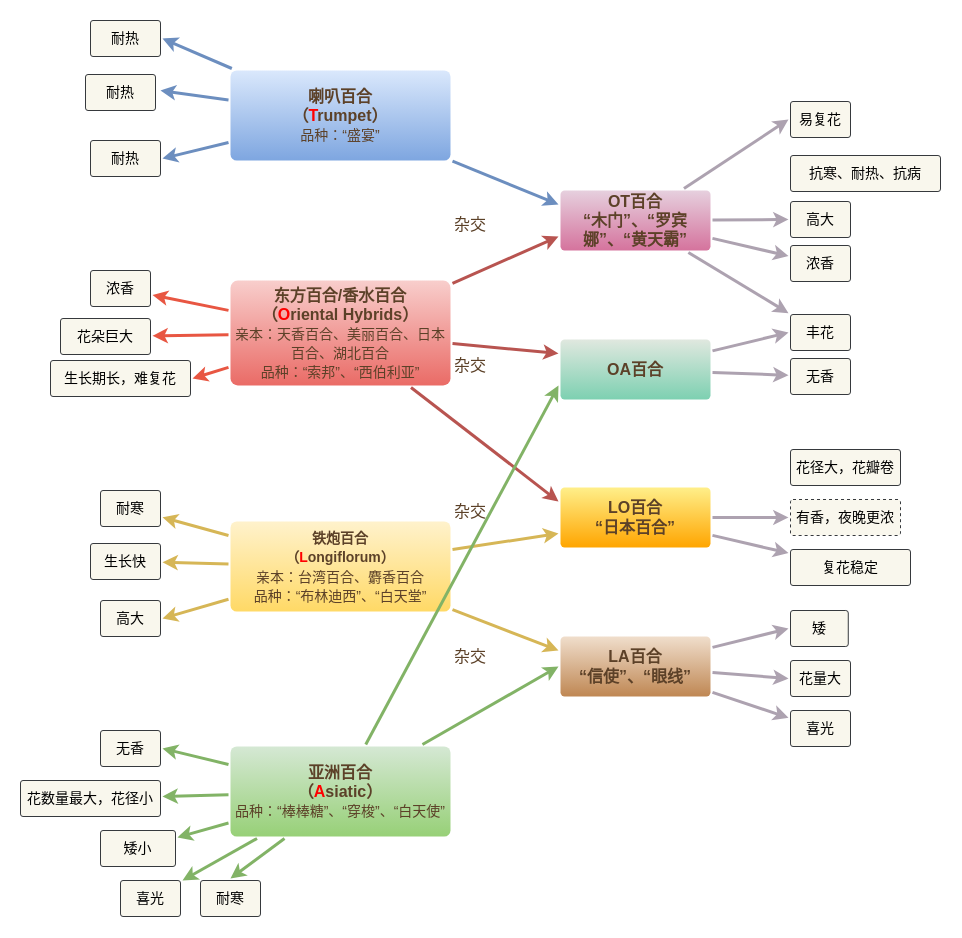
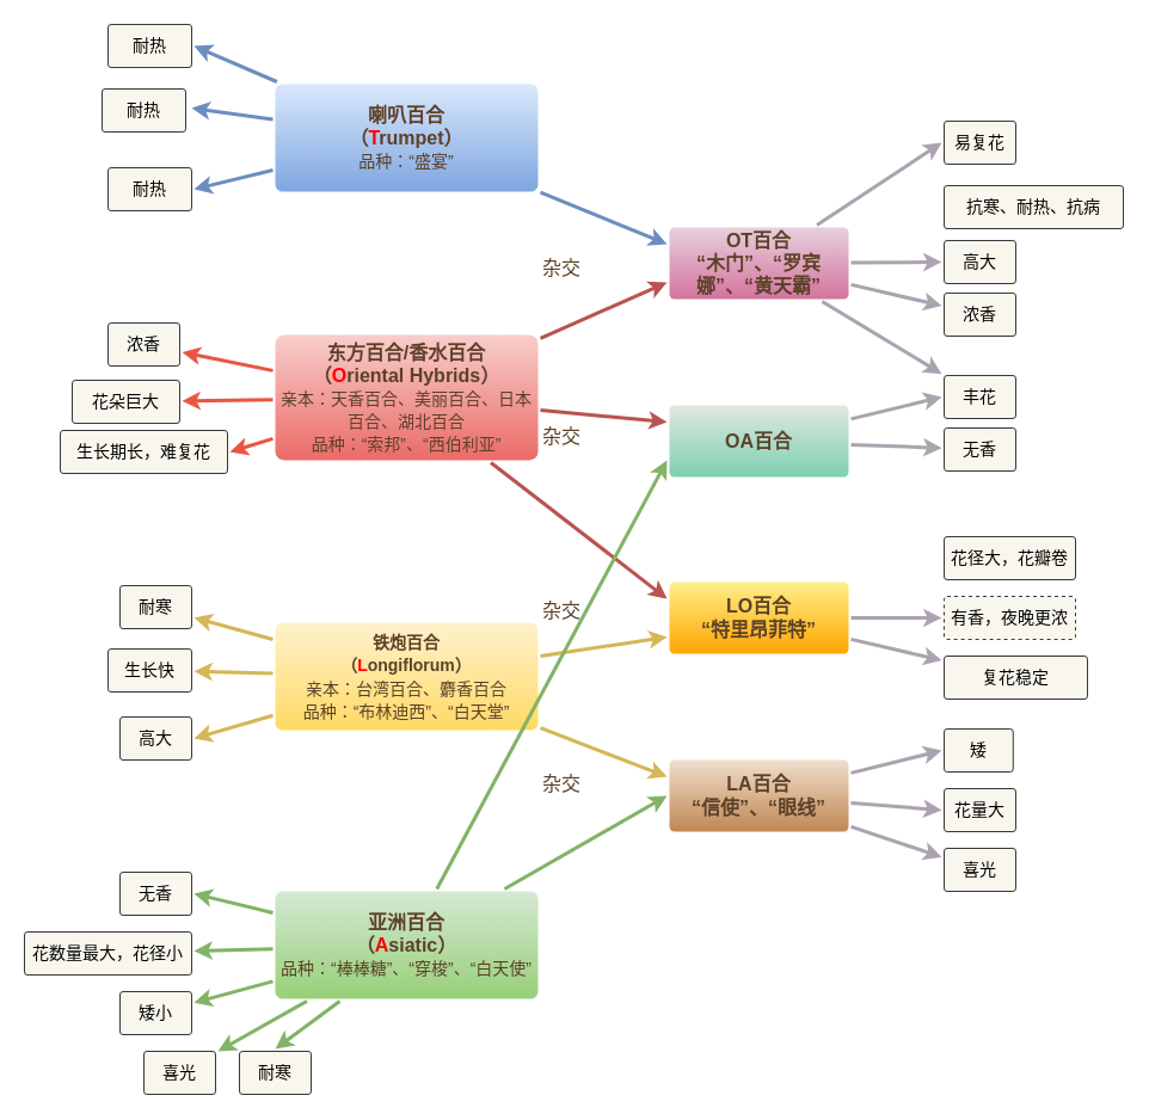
- <mxCell id="26" value="LO百合&lt;br&gt;“日本百合”" style="rounded=1;whiteSpace=wrap;html=1;shadow=0;labelBackgroundColor=none;strokeWidth=3;fontFamily=Helvetica;fontSize=16;align=center;spacing=5;fontStyle=1;arcSize=7;perimeterSpacing=2;gradientColor=#ffa500;strokeColor=none;fontColor=#5C4128;fillColor=#FFEF8A;" parent="1" vertex="1"><mxGeometry x="560" y="487" width="150" height="60" as="geometry" /></mxCell>
+ <mxCell id="26" value="LO百合&lt;br&gt;“特里昂菲特”" style="rounded=1;whiteSpace=wrap;html=1;shadow=0;labelBackgroundColor=none;strokeWidth=3;fontFamily=Helvetica;fontSize=16;align=center;spacing=5;fontStyle=1;arcSize=7;perimeterSpacing=2;gradientColor=#ffa500;strokeColor=none;fontColor=#5C4128;fillColor=#FFEF8A;" parent="1" vertex="1"><mxGeometry x="560" y="487" width="150" height="60" as="geometry" /></mxCell>
- <mxCell id="8" value="矮小" style="rounded=1;whiteSpace=wrap;html=1;shadow=0;labelBackgroundColor=none;strokeColor=#36393d;strokeWidth=1;fillColor=#f9f7ed;fontFamily=Helvetica;fontSize=14;align=center;spacing=5;arcSize=7;perimeterSpacing=2;" parent="1" vertex="1"><mxGeometry x="100" y="830" width="75" height="36" as="geometry" /></mxCell>
+ <mxCell id="8" value="矮小" style="rounded=1;whiteSpace=wrap;html=1;shadow=0;labelBackgroundColor=none;strokeColor=#36393d;strokeWidth=1;fillColor=#f9f7ed;fontFamily=Helvetica;fontSize=14;align=center;spacing=5;arcSize=7;perimeterSpacing=2;" parent="1" vertex="1"><mxGeometry x="100" y="830" width="60" height="36" as="geometry" /></mxCell>
